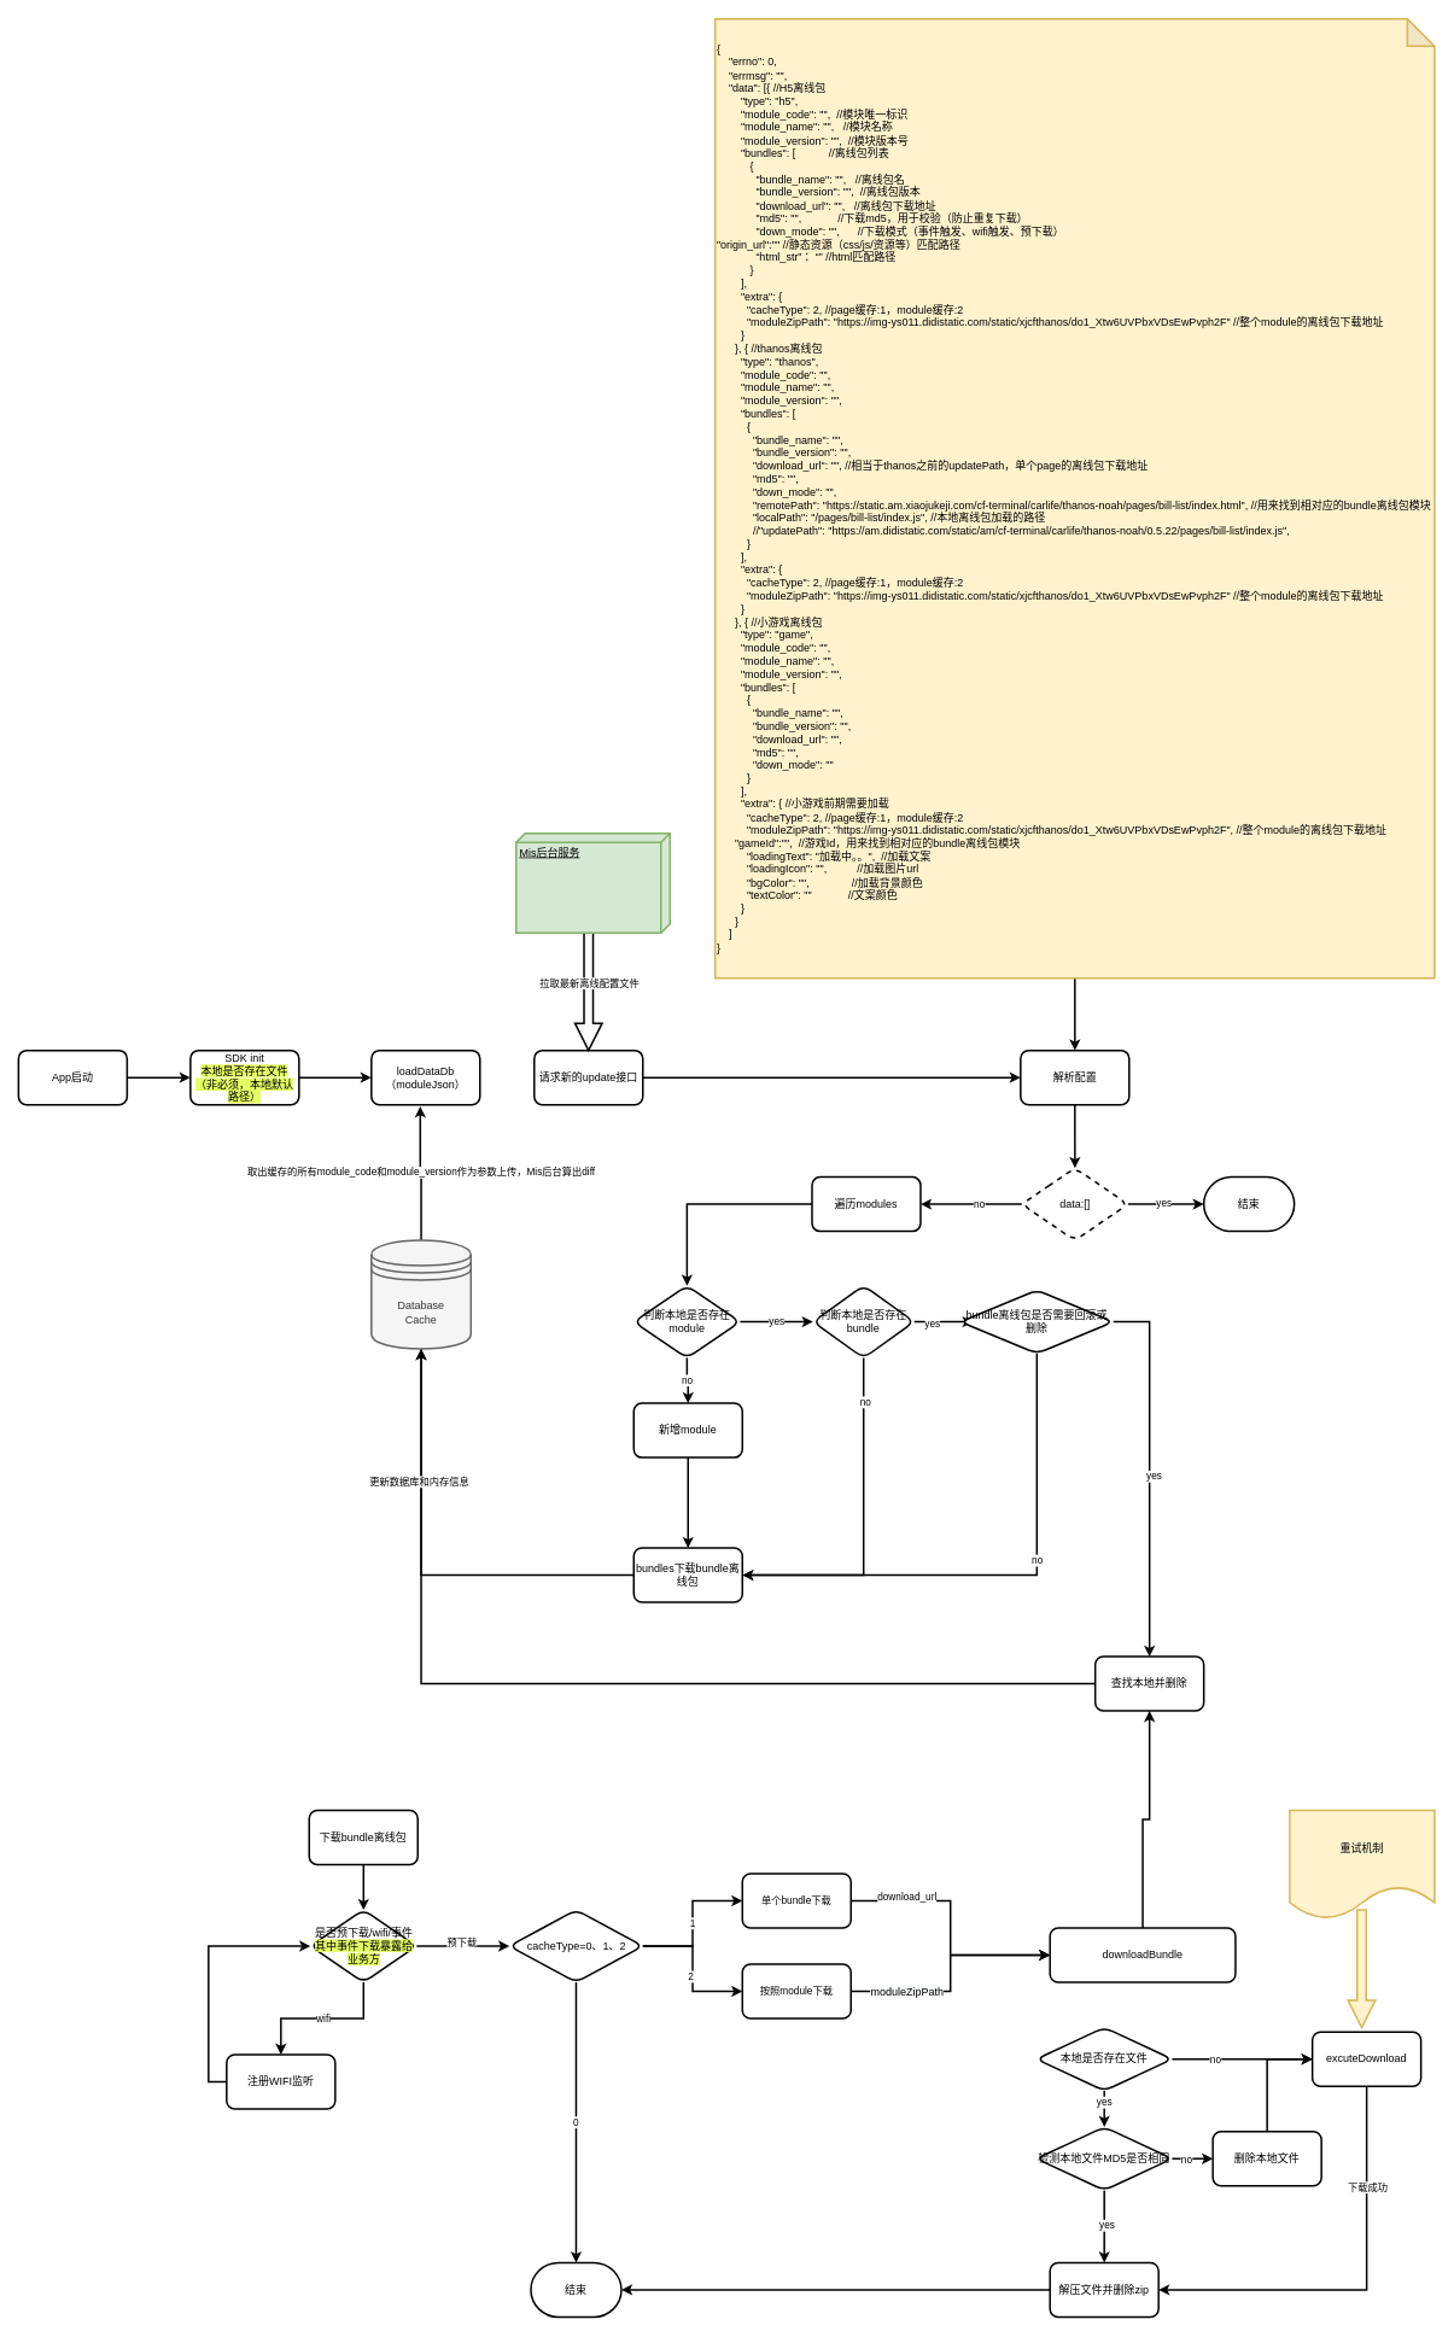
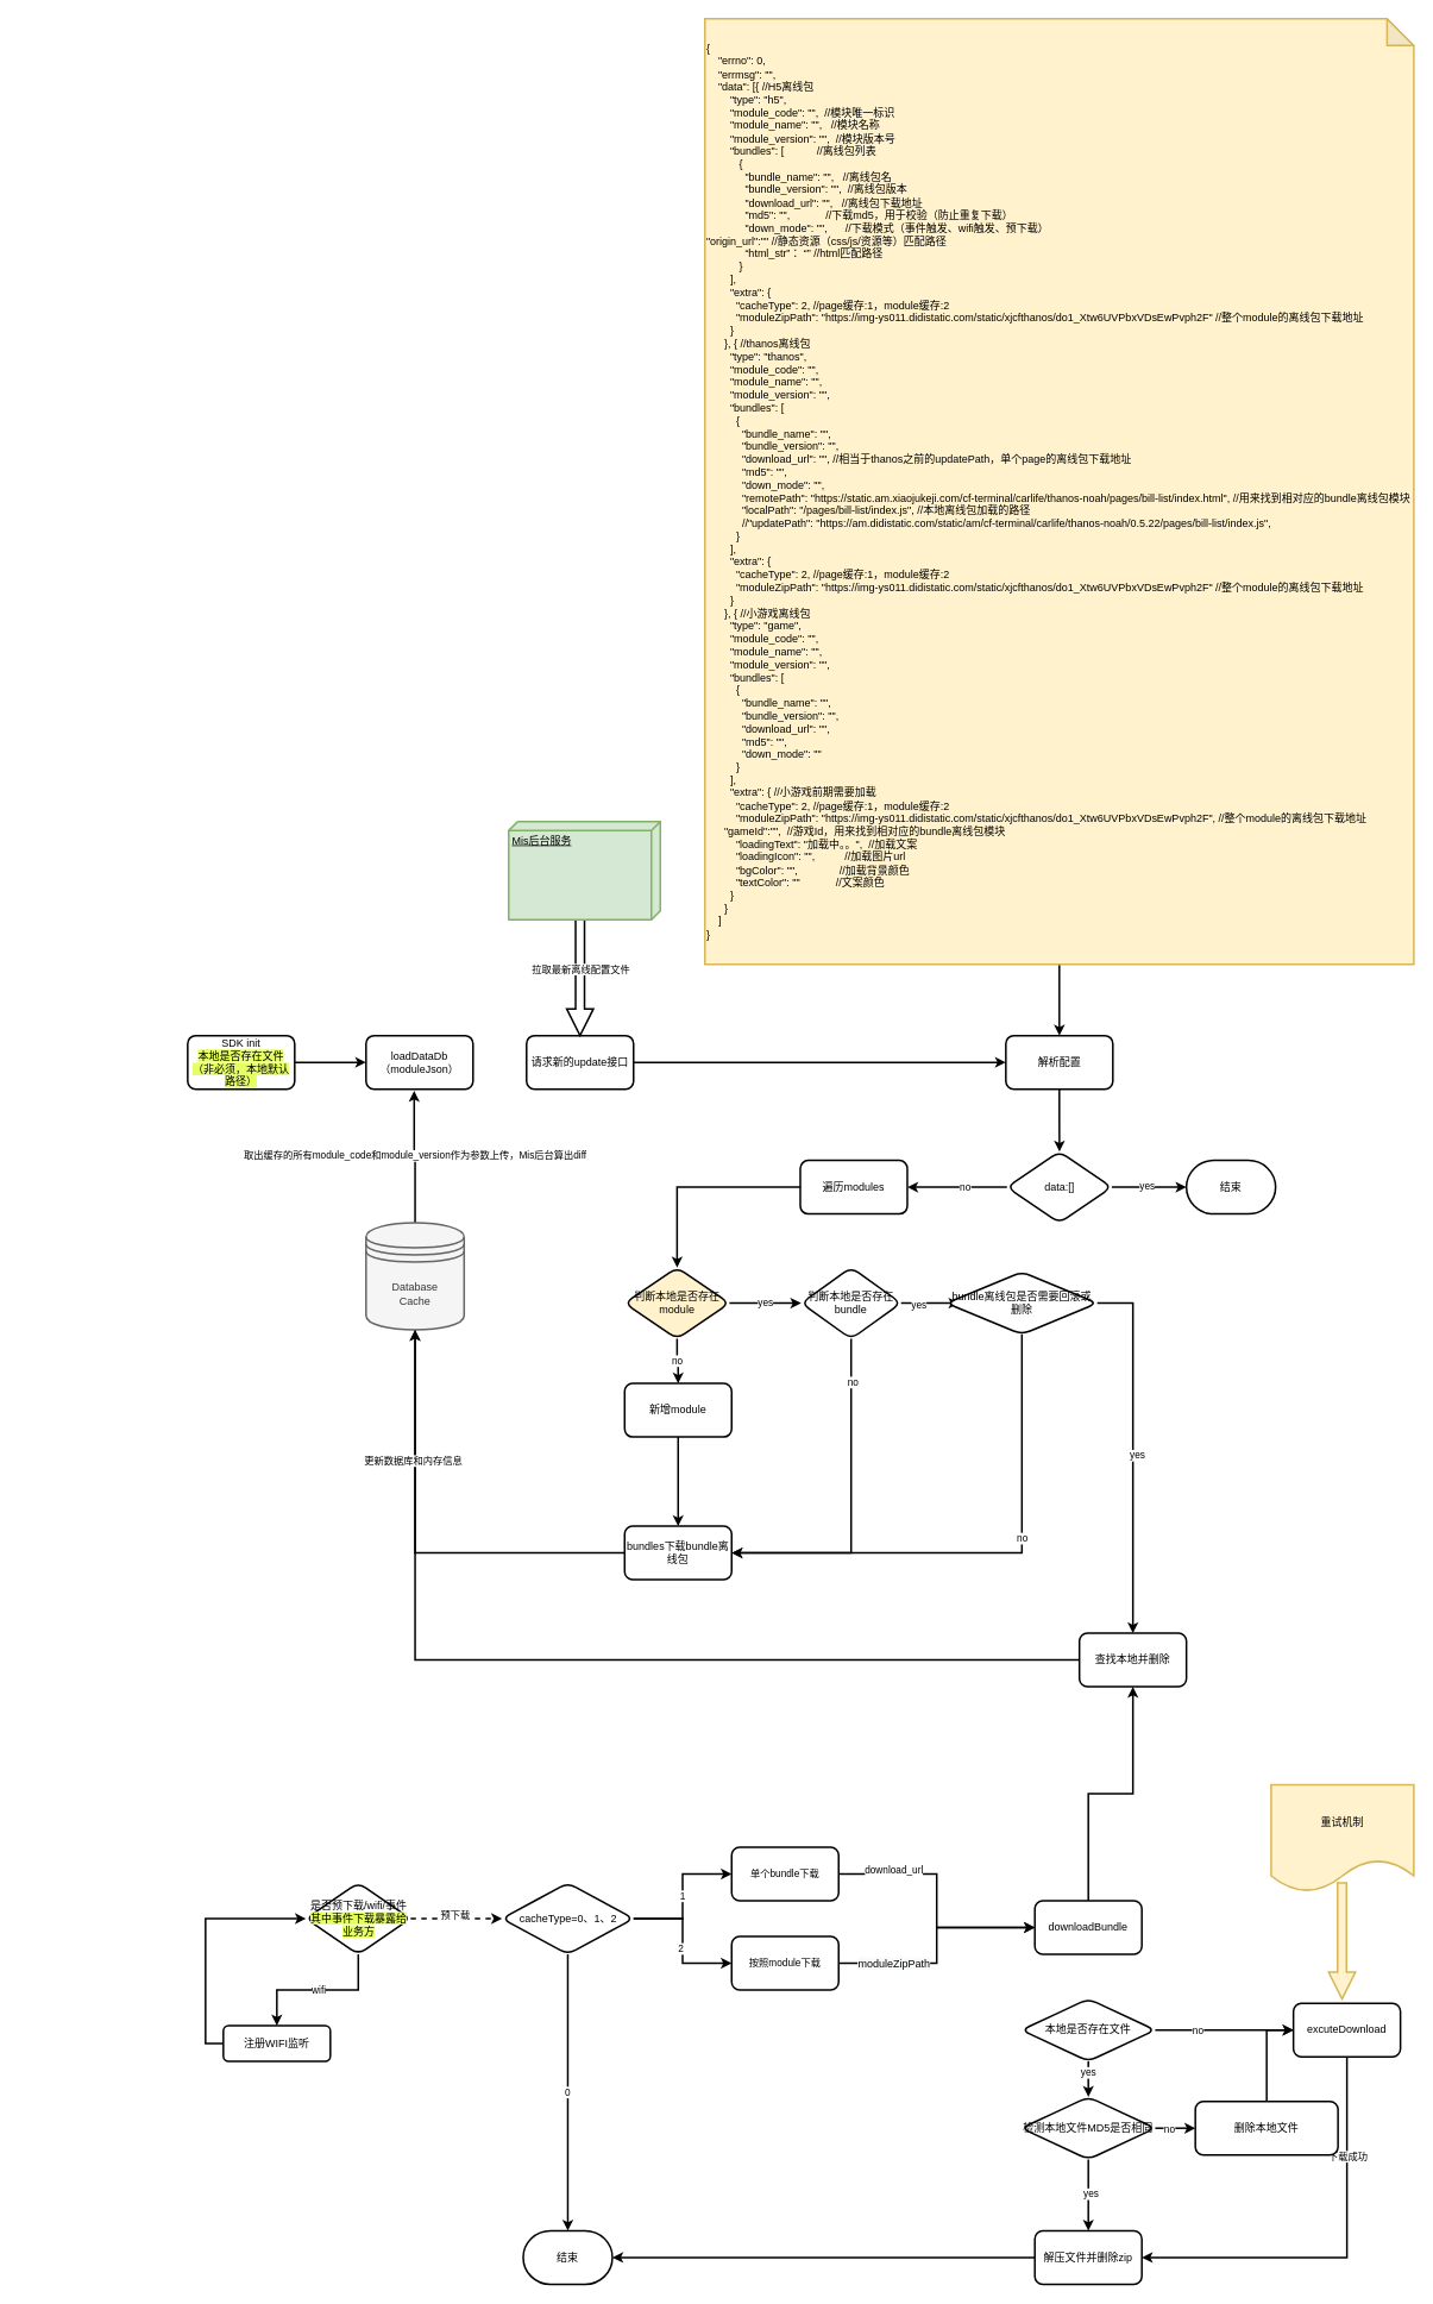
- <mxCell id="3" value="App启动" style="rounded=1;whiteSpace=wrap;html=1;strokeWidth=2;" parent="1" vertex="1"><mxGeometry x="20" y="1160" width="120" height="60" as="geometry" /></mxCell>
- <mxCell id="2" value="" style="edgeStyle=orthogonalEdgeStyle;rounded=0;orthogonalLoop=1;jettySize=auto;html=1;strokeWidth=2;" parent="1" source="3" target="46" edge="1"><mxGeometry relative="1" as="geometry" /></mxCell>
- <mxCell id="20" value="data:[]" style="rhombus;whiteSpace=wrap;html=1;rounded=1;strokeWidth=2;dashed=1;" parent="1" vertex="1"><mxGeometry x="1128.75" y="1290" width="117.5" height="80" as="geometry" /></mxCell>
+ <mxCell id="20" value="data:[]" style="rhombus;whiteSpace=wrap;html=1;rounded=1;strokeWidth=2;" parent="1" vertex="1"><mxGeometry x="1128.75" y="1290" width="117.5" height="80" as="geometry" /></mxCell>
- <mxCell id="27" value="判断本地是否存在module" style="rhombus;whiteSpace=wrap;html=1;rounded=1;strokeWidth=2;" parent="1" vertex="1"><mxGeometry x="700" y="1420" width="117.5" height="80" as="geometry" /></mxCell>
+ <mxCell id="27" value="判断本地是否存在module" style="rhombus;whiteSpace=wrap;html=1;rounded=1;strokeWidth=2;fillColor=#fff2cc;" parent="1" vertex="1"><mxGeometry x="700" y="1420" width="117.5" height="80" as="geometry" /></mxCell>
- <mxCell id="48" value="下载bundle离线包" style="whiteSpace=wrap;html=1;rounded=1;strokeWidth=2;" parent="1" vertex="1"><mxGeometry x="341.25" y="2000" width="120" height="60" as="geometry" /></mxCell>
- <mxCell id="47" value="" style="edgeStyle=orthogonalEdgeStyle;rounded=0;orthogonalLoop=1;jettySize=auto;html=1;strokeWidth=2;" parent="1" source="48" target="53" edge="1"><mxGeometry relative="1" as="geometry"><mxPoint x="360" y="2150" as="targetPoint" /></mxGeometry></mxCell>
- <mxCell id="49" value="" style="edgeStyle=orthogonalEdgeStyle;rounded=0;orthogonalLoop=1;jettySize=auto;html=1;strokeWidth=2;entryX=0;entryY=0.5;entryDx=0;entryDy=0;" parent="1" source="53" target="59" edge="1"><mxGeometry relative="1" as="geometry"><mxPoint x="538.75" y="2150" as="targetPoint" /></mxGeometry></mxCell>
+ <mxCell id="49" value="" style="edgeStyle=orthogonalEdgeStyle;rounded=0;orthogonalLoop=1;jettySize=auto;html=1;strokeWidth=2;entryX=0;entryY=0.5;entryDx=0;entryDy=0;dashed=1;" parent="1" source="53" target="59" edge="1"><mxGeometry relative="1" as="geometry"><mxPoint x="538.75" y="2150" as="targetPoint" /></mxGeometry></mxCell>
- <mxCell id="67" value="downloadBundle" style="whiteSpace=wrap;html=1;rounded=1;strokeWidth=2;" parent="1" vertex="1"><mxGeometry x="1160" y="2130" width="205" height="60" as="geometry" /></mxCell>
+ <mxCell id="67" value="downloadBundle" style="whiteSpace=wrap;html=1;rounded=1;strokeWidth=2;" parent="1" vertex="1"><mxGeometry x="1160" y="2130" width="120" height="60" as="geometry" /></mxCell>
- <mxCell id="69" value="注册WIFI监听" style="whiteSpace=wrap;html=1;rounded=1;strokeWidth=2;" parent="1" vertex="1"><mxGeometry x="250" y="2270" width="120" height="60" as="geometry" /></mxCell>
+ <mxCell id="69" value="注册WIFI监听" style="whiteSpace=wrap;html=1;rounded=1;strokeWidth=2;" parent="1" vertex="1"><mxGeometry x="250" y="2270" width="120" height="40" as="geometry" /></mxCell>
- <mxCell id="86" value="删除本地文件" style="whiteSpace=wrap;html=1;rounded=1;strokeWidth=2;" parent="1" vertex="1"><mxGeometry x="1340" y="2355" width="120" height="60" as="geometry" /></mxCell>
+ <mxCell id="86" value="删除本地文件" style="whiteSpace=wrap;html=1;rounded=1;strokeWidth=2;" parent="1" vertex="1"><mxGeometry x="1340" y="2355" width="160" height="60" as="geometry" /></mxCell>
